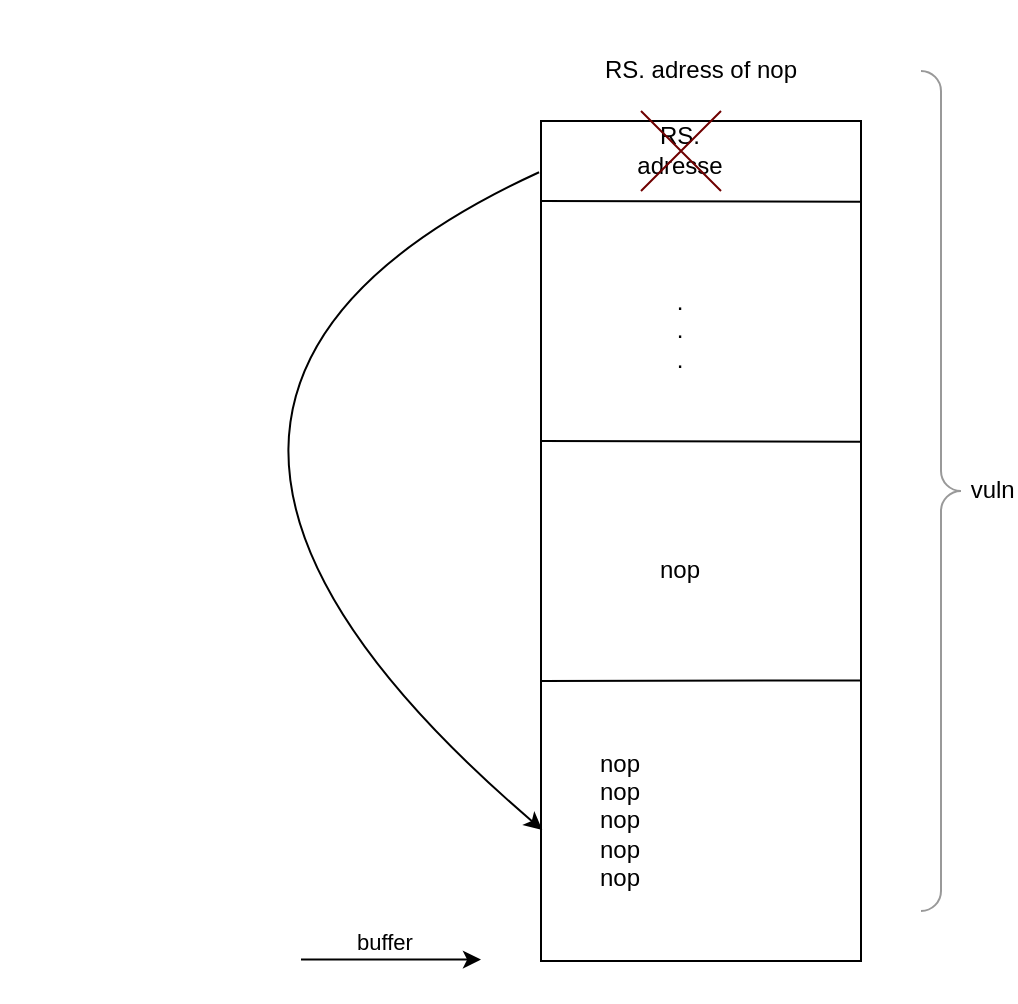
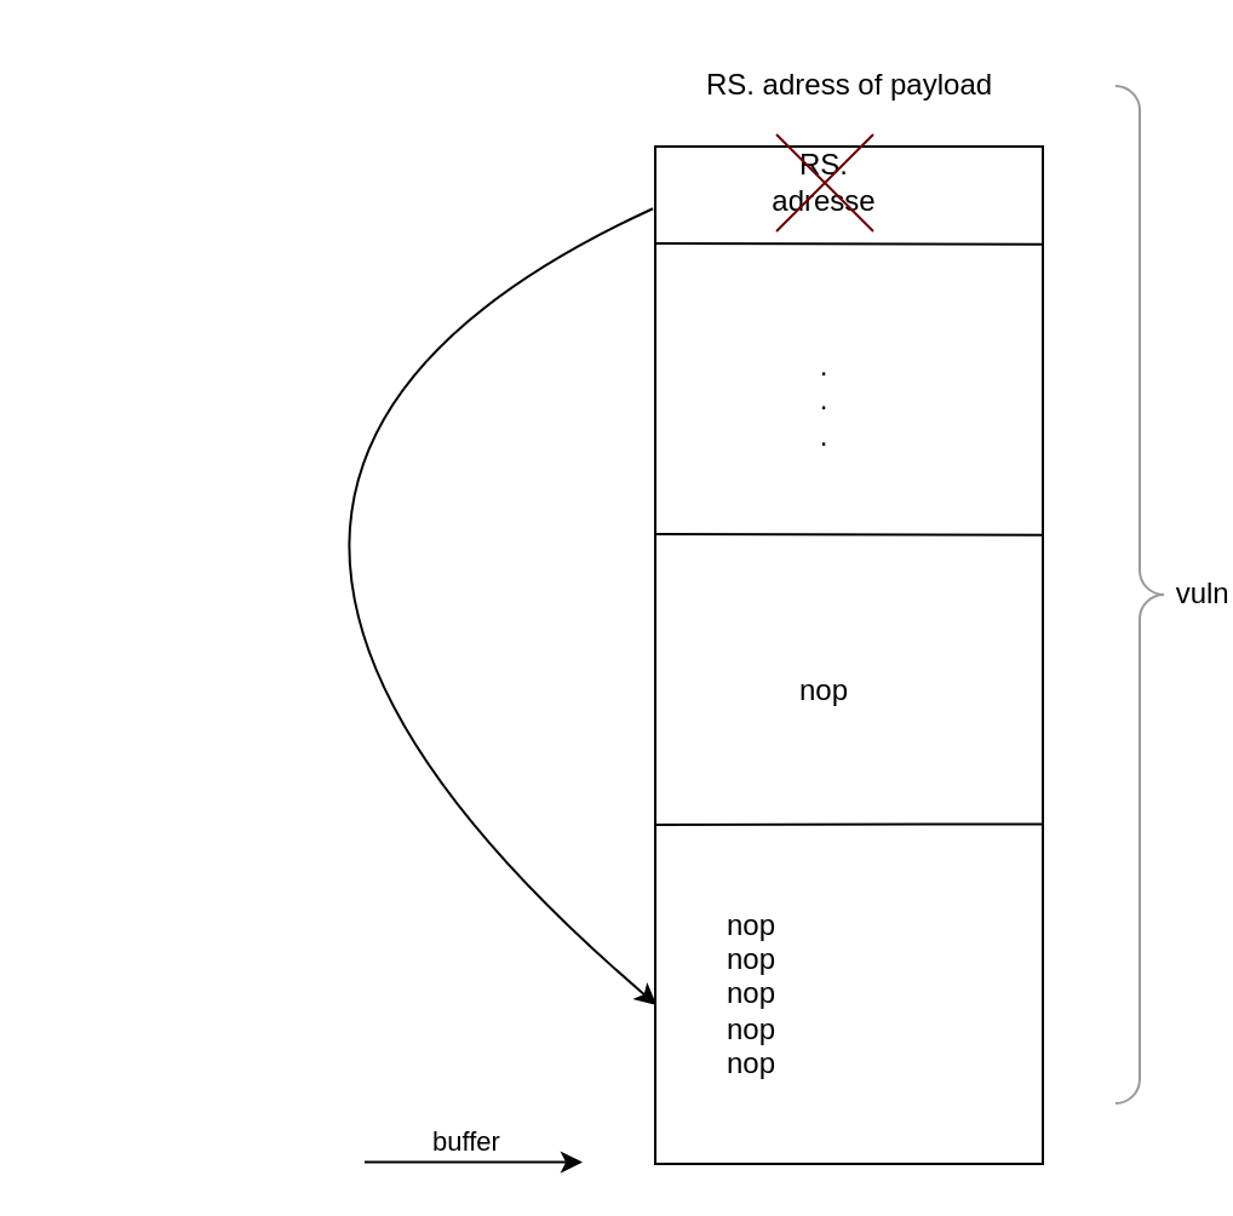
- <mxCell id="15" value="RS. adress of nop" style="text;html=1;align=center;verticalAlign=middle;resizable=0;points=[];autosize=1;strokeColor=none;fillColor=none;" vertex="1" parent="1"><mxGeometry x="280" y="20" width="140" height="30" as="geometry" /></mxCell>
+ <mxCell id="15" value="RS. adress of payload" style="text;html=1;align=center;verticalAlign=middle;resizable=0;points=[];autosize=1;strokeColor=none;fillColor=none;" vertex="1" parent="1"><mxGeometry x="280" y="20" width="140" height="30" as="geometry" /></mxCell>
